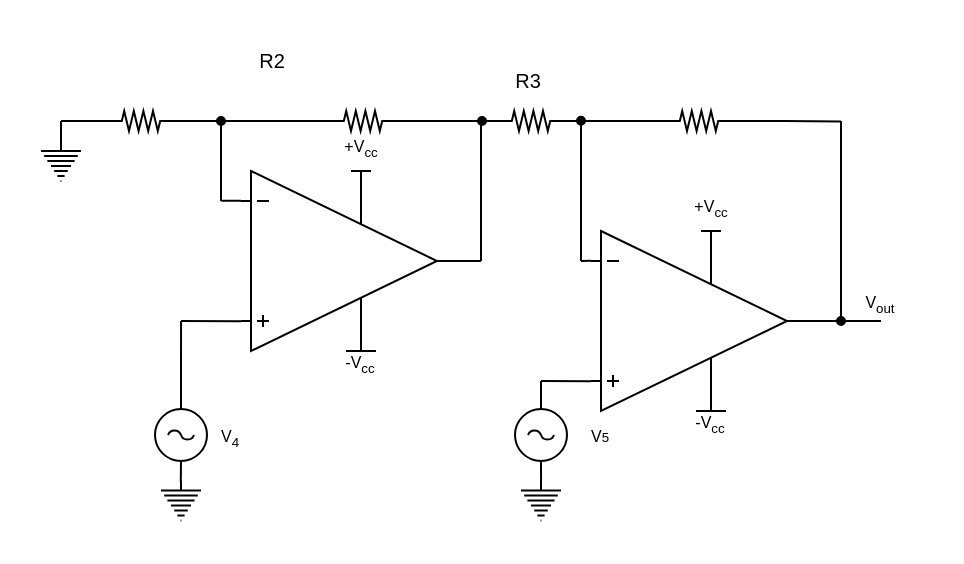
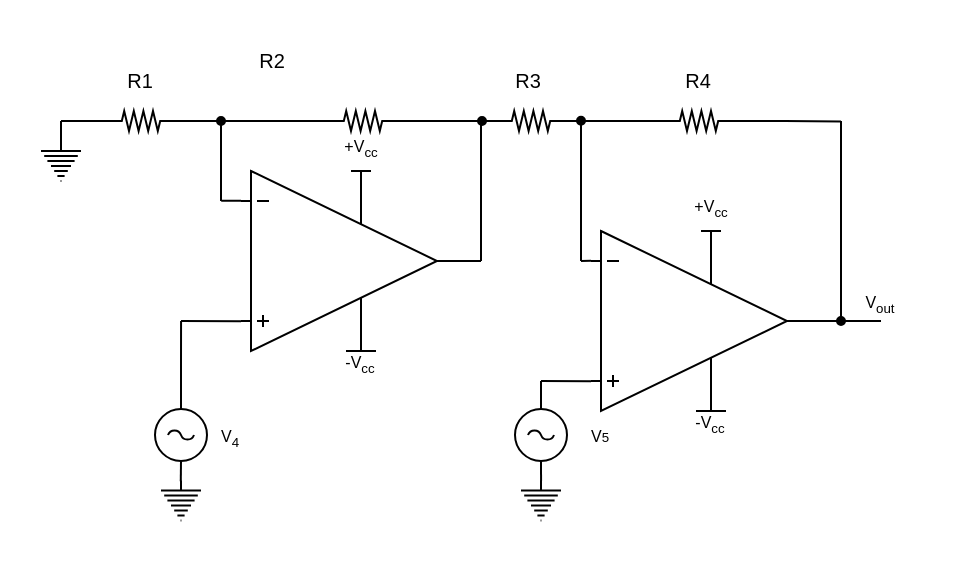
+ <mxCell id="22" value="&lt;font style=&quot;font-size: 10px&quot;&gt;R1&lt;/font&gt;" style="text;html=1;strokeColor=none;fillColor=none;align=center;verticalAlign=middle;whiteSpace=wrap;rounded=0;" vertex="1" parent="1"><mxGeometry x="50" y="30" width="40" height="20" as="geometry" /></mxCell>
+ <mxCell id="25" value="&lt;font style=&quot;font-size: 10px&quot;&gt;R4&lt;/font&gt;" style="text;html=1;strokeColor=none;fillColor=none;align=center;verticalAlign=middle;whiteSpace=wrap;rounded=0;" vertex="1" parent="1"><mxGeometry x="329" y="30" width="40" height="20" as="geometry" /></mxCell>
